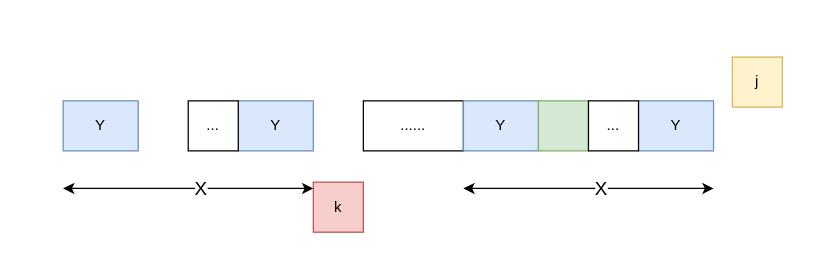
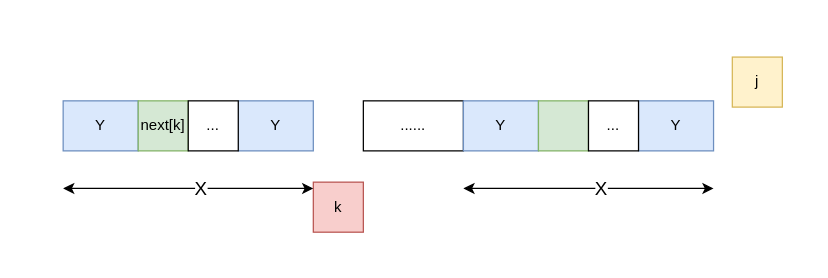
+ <mxCell id="5" value="next[k]" style="rounded=0;whiteSpace=wrap;html=1;shadow=0;glass=0;fillColor=#d5e8d4;strokeColor=#82b366;" vertex="1" parent="1"><mxGeometry x="110" y="80" width="40" height="40" as="geometry" /></mxCell>
